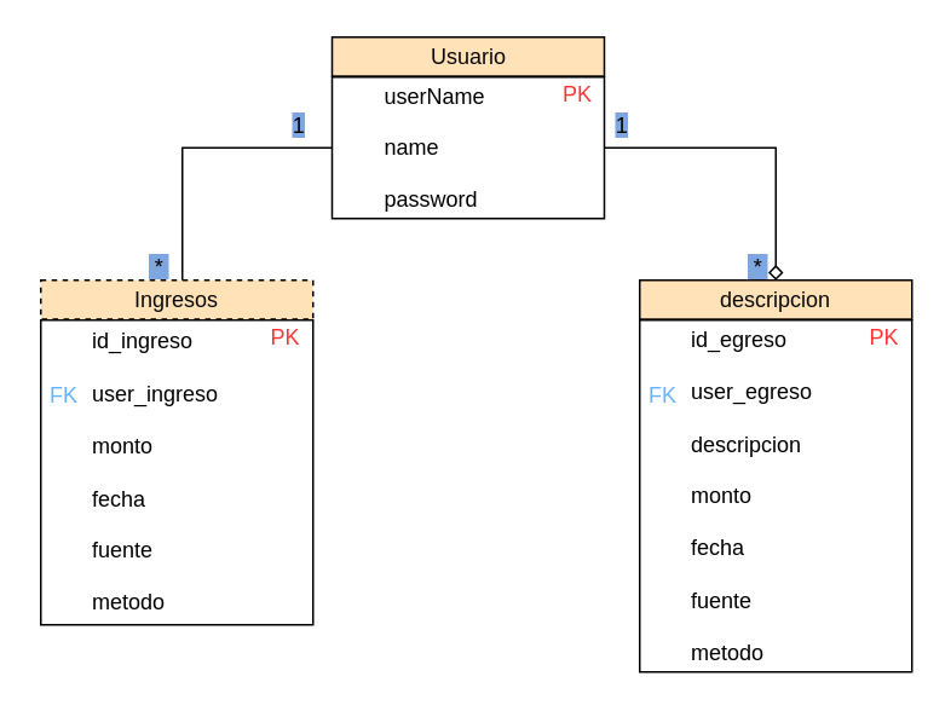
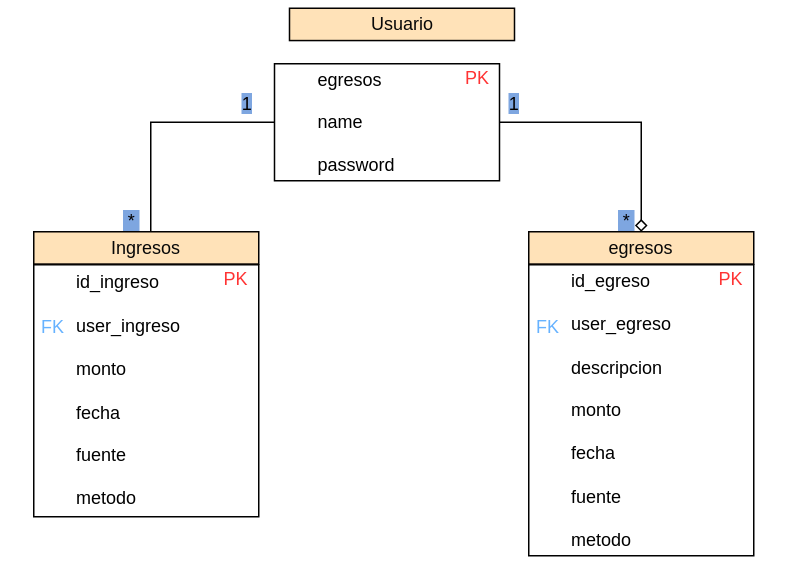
- <mxCell id="4" value="Usuario" style="rounded=0;whiteSpace=wrap;html=1;fillColor=#FFE2B8;fontColor=#080808;strokeColor=#030100;" parent="1" vertex="1"><mxGeometry x="182.5" y="20" width="150" height="21.54" as="geometry" /></mxCell>
+ <mxCell id="4" value="Usuario" style="rounded=0;whiteSpace=wrap;html=1;fillColor=#FFE2B8;fontColor=#080808;strokeColor=#030100;" parent="1" vertex="1"><mxGeometry x="192.5" y="5" width="150" height="21.54" as="geometry" /></mxCell>
- <mxCell id="3" value="&lt;div&gt;&lt;span style=&quot;white-space: pre;&quot;&gt;&#09;&lt;/span&gt;userName&lt;br&gt;&lt;/div&gt;&lt;div&gt;&lt;span style=&quot;white-space: pre;&quot;&gt;&#09;&lt;/span&gt;&lt;br&gt;&lt;/div&gt;&lt;div&gt;&lt;span style=&quot;white-space: pre;&quot;&gt;&#09;&lt;/span&gt;name&lt;br&gt;&lt;/div&gt;&lt;div&gt;&lt;br&gt;&lt;/div&gt;&lt;div&gt;&lt;span style=&quot;white-space: pre;&quot;&gt;&#09;&lt;/span&gt;password&lt;/div&gt;" style="rounded=0;whiteSpace=wrap;html=1;align=left;" parent="1" vertex="1"><mxGeometry x="182.5" y="42" width="150" height="78" as="geometry" /></mxCell>
+ <mxCell id="3" value="&lt;div&gt;&lt;span style=&quot;white-space: pre;&quot;&gt;&#09;&lt;/span&gt;egresos&lt;br&gt;&lt;/div&gt;&lt;div&gt;&lt;span style=&quot;white-space: pre;&quot;&gt;&#09;&lt;/span&gt;&lt;br&gt;&lt;/div&gt;&lt;div&gt;&lt;span style=&quot;white-space: pre;&quot;&gt;&#09;&lt;/span&gt;name&lt;br&gt;&lt;/div&gt;&lt;div&gt;&lt;br&gt;&lt;/div&gt;&lt;div&gt;&lt;span style=&quot;white-space: pre;&quot;&gt;&#09;&lt;/span&gt;password&lt;/div&gt;" style="rounded=0;whiteSpace=wrap;html=1;align=left;" parent="1" vertex="1"><mxGeometry x="182.5" y="42" width="150" height="78" as="geometry" /></mxCell>
- <mxCell id="8" value="Ingresos" style="rounded=0;whiteSpace=wrap;html=1;fillColor=#FFE2B8;fontColor=#080808;strokeColor=#030100;dashed=1;" vertex="1" parent="1"><mxGeometry x="22" y="154" width="150" height="21.54" as="geometry" /></mxCell>
+ <mxCell id="8" value="Ingresos" style="rounded=0;whiteSpace=wrap;html=1;fillColor=#FFE2B8;fontColor=#080808;strokeColor=#030100;" vertex="1" parent="1"><mxGeometry x="22" y="154" width="150" height="21.54" as="geometry" /></mxCell>
- <mxCell id="14" value="descripcion" style="rounded=0;whiteSpace=wrap;html=1;fillColor=#FFE2B8;fontColor=#080808;strokeColor=#030100;" vertex="1" parent="1"><mxGeometry x="352" y="154" width="150" height="21.54" as="geometry" /></mxCell>
+ <mxCell id="14" value="egresos" style="rounded=0;whiteSpace=wrap;html=1;fillColor=#FFE2B8;fontColor=#080808;strokeColor=#030100;" vertex="1" parent="1"><mxGeometry x="352" y="154" width="150" height="21.54" as="geometry" /></mxCell>
